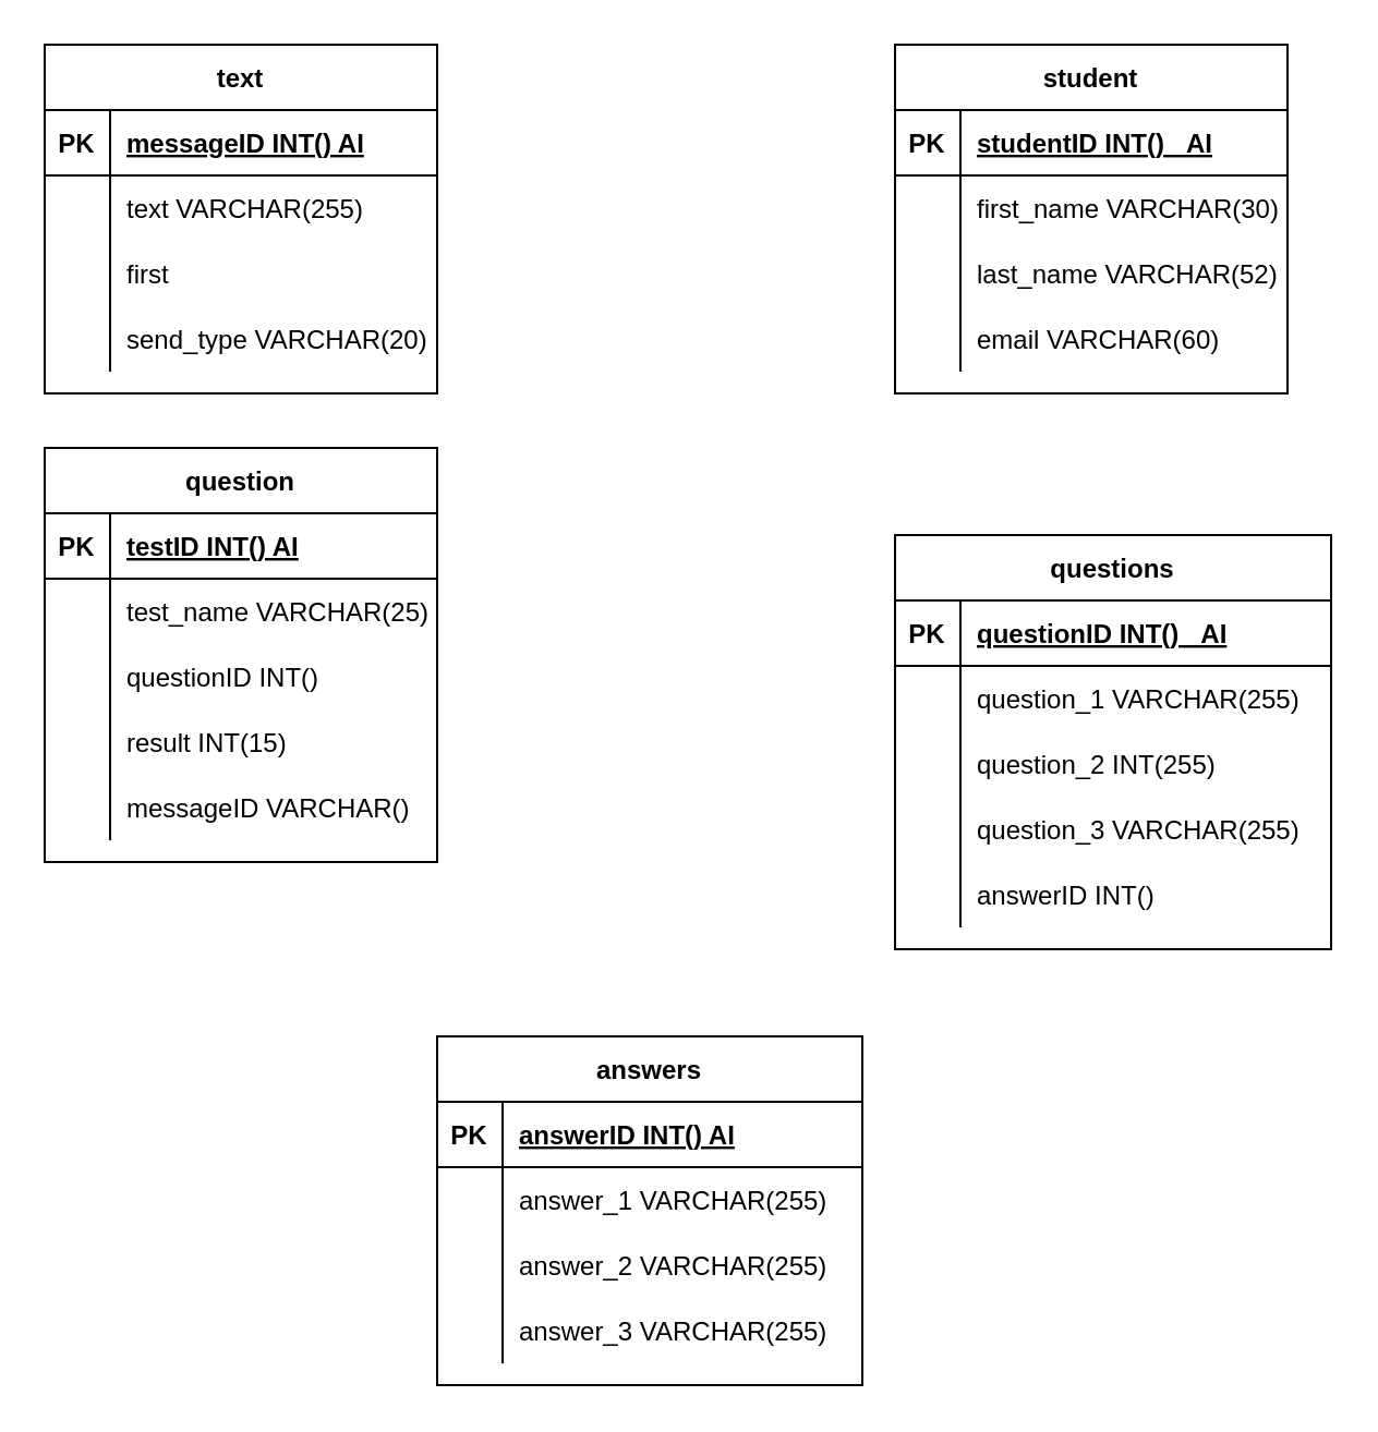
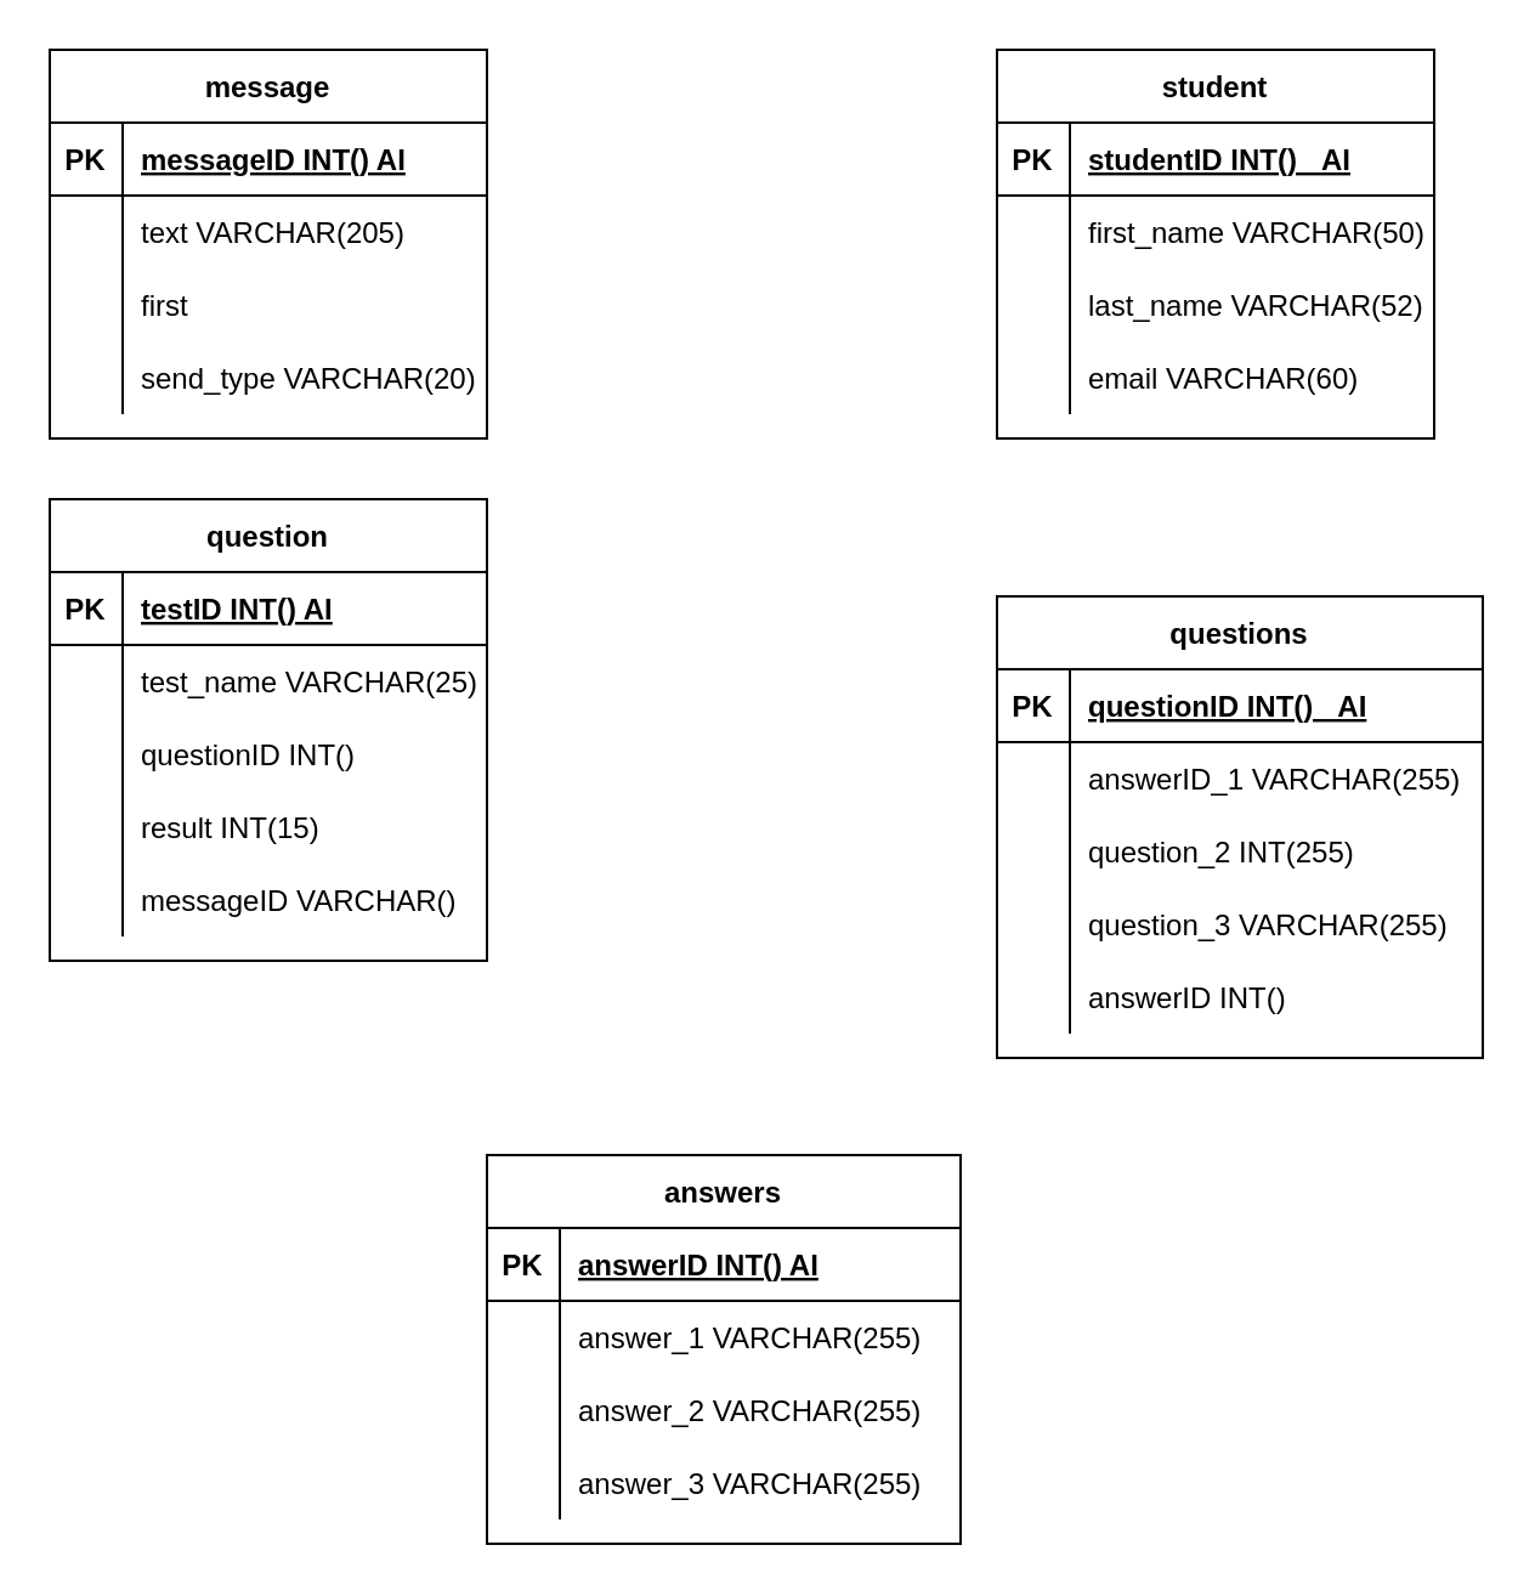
- <mxCell id="47" value="text" style="shape=table;startSize=30;container=1;collapsible=1;childLayout=tableLayout;fixedRows=1;rowLines=0;fontStyle=1;align=center;resizeLast=1;" vertex="1" parent="1"><mxGeometry x="20" y="20" width="180" height="160" as="geometry" /></mxCell>
+ <mxCell id="47" value="message" style="shape=table;startSize=30;container=1;collapsible=1;childLayout=tableLayout;fixedRows=1;rowLines=0;fontStyle=1;align=center;resizeLast=1;" vertex="1" parent="1"><mxGeometry x="20" y="20" width="180" height="160" as="geometry" /></mxCell>
- <mxCell id="53" value="text VARCHAR(255)" style="shape=partialRectangle;connectable=0;fillColor=none;top=0;left=0;bottom=0;right=0;align=left;spacingLeft=6;overflow=hidden;" vertex="1" parent="51"><mxGeometry x="30" width="150" height="30" as="geometry"><mxRectangle width="150" height="30" as="alternateBounds" /></mxGeometry></mxCell>
+ <mxCell id="53" value="text VARCHAR(205)" style="shape=partialRectangle;connectable=0;fillColor=none;top=0;left=0;bottom=0;right=0;align=left;spacingLeft=6;overflow=hidden;" vertex="1" parent="51"><mxGeometry x="30" width="150" height="30" as="geometry"><mxRectangle width="150" height="30" as="alternateBounds" /></mxGeometry></mxCell>
- <mxCell id="66" value="first_name VARCHAR(30)" style="shape=partialRectangle;connectable=0;fillColor=none;top=0;left=0;bottom=0;right=0;align=left;spacingLeft=6;overflow=hidden;" vertex="1" parent="64"><mxGeometry x="30" width="150" height="30" as="geometry"><mxRectangle width="150" height="30" as="alternateBounds" /></mxGeometry></mxCell>
+ <mxCell id="66" value="first_name VARCHAR(50)" style="shape=partialRectangle;connectable=0;fillColor=none;top=0;left=0;bottom=0;right=0;align=left;spacingLeft=6;overflow=hidden;" vertex="1" parent="64"><mxGeometry x="30" width="150" height="30" as="geometry"><mxRectangle width="150" height="30" as="alternateBounds" /></mxGeometry></mxCell>
- <mxCell id="8" value="question_1 VARCHAR(255)" style="shape=partialRectangle;connectable=0;fillColor=none;top=0;left=0;bottom=0;right=0;align=left;spacingLeft=6;overflow=hidden;" vertex="1" parent="6"><mxGeometry x="30" width="170" height="30" as="geometry"><mxRectangle width="170" height="30" as="alternateBounds" /></mxGeometry></mxCell>
+ <mxCell id="8" value="answerID_1 VARCHAR(255)" style="shape=partialRectangle;connectable=0;fillColor=none;top=0;left=0;bottom=0;right=0;align=left;spacingLeft=6;overflow=hidden;" vertex="1" parent="6"><mxGeometry x="30" width="170" height="30" as="geometry"><mxRectangle width="170" height="30" as="alternateBounds" /></mxGeometry></mxCell>
